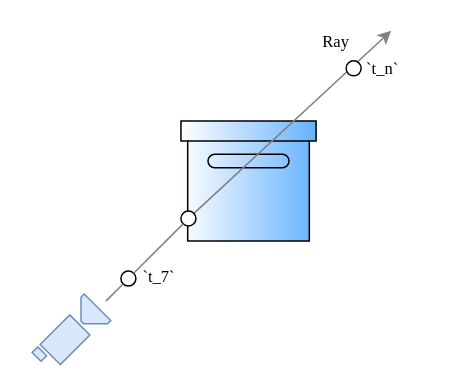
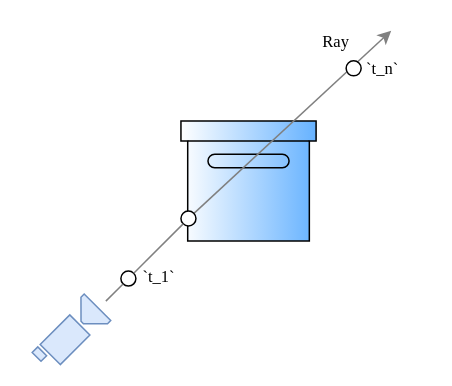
- <mxCell id="11" value="&lt;p style=&quot;line-height: 100%;&quot;&gt;&lt;font face=&quot;Georgia&quot; style=&quot;font-size: 11px;&quot;&gt;`t_7`&lt;/font&gt;&lt;/p&gt;" style="text;html=1;align=center;verticalAlign=middle;resizable=0;points=[];autosize=1;strokeColor=none;fillColor=none;fontSize=2;" vertex="1" parent="1"><mxGeometry x="80" y="170" width="50" height="30" as="geometry" /></mxCell>
+ <mxCell id="11" value="&lt;p style=&quot;line-height: 100%;&quot;&gt;&lt;font face=&quot;Georgia&quot; style=&quot;font-size: 11px;&quot;&gt;`t_1`&lt;/font&gt;&lt;/p&gt;" style="text;html=1;align=center;verticalAlign=middle;resizable=0;points=[];autosize=1;strokeColor=none;fillColor=none;fontSize=2;" vertex="1" parent="1"><mxGeometry x="80" y="170" width="50" height="30" as="geometry" /></mxCell>
